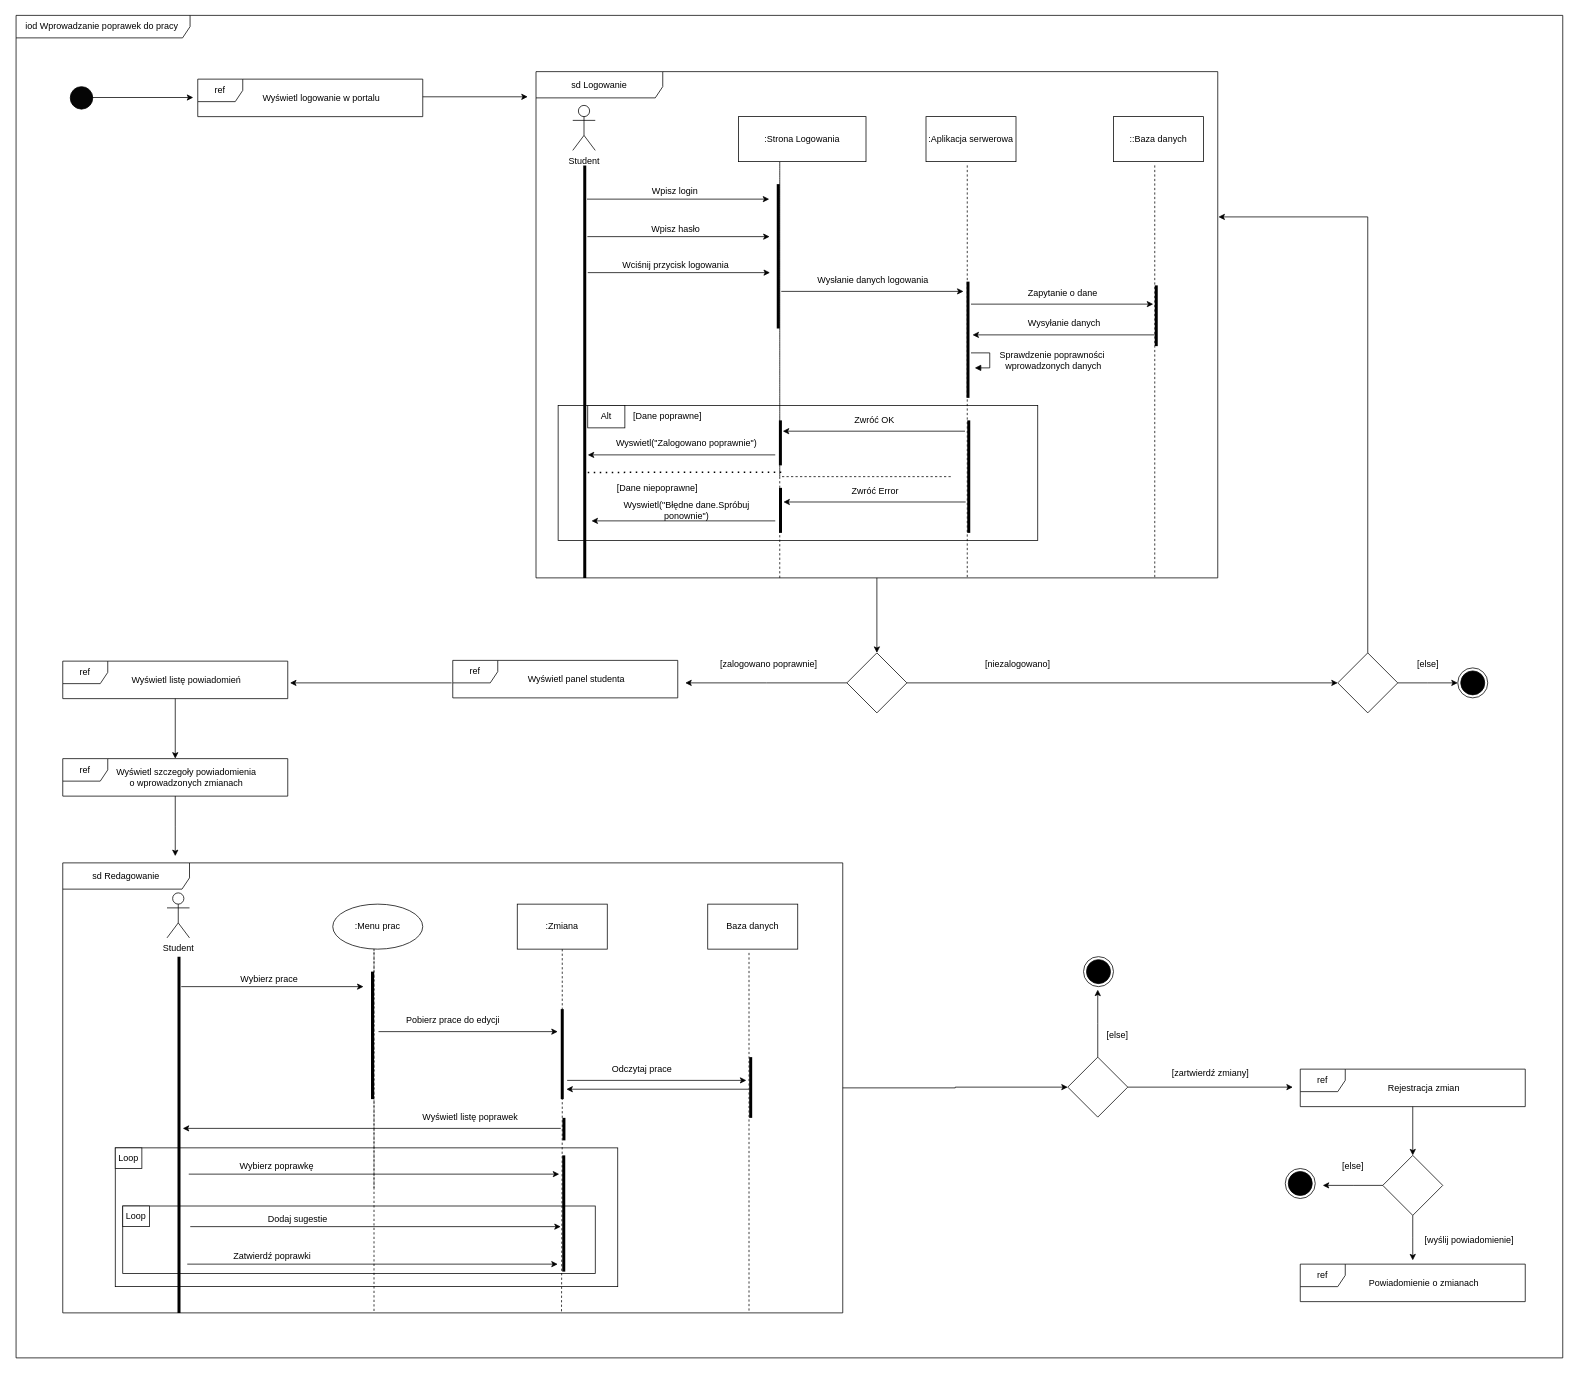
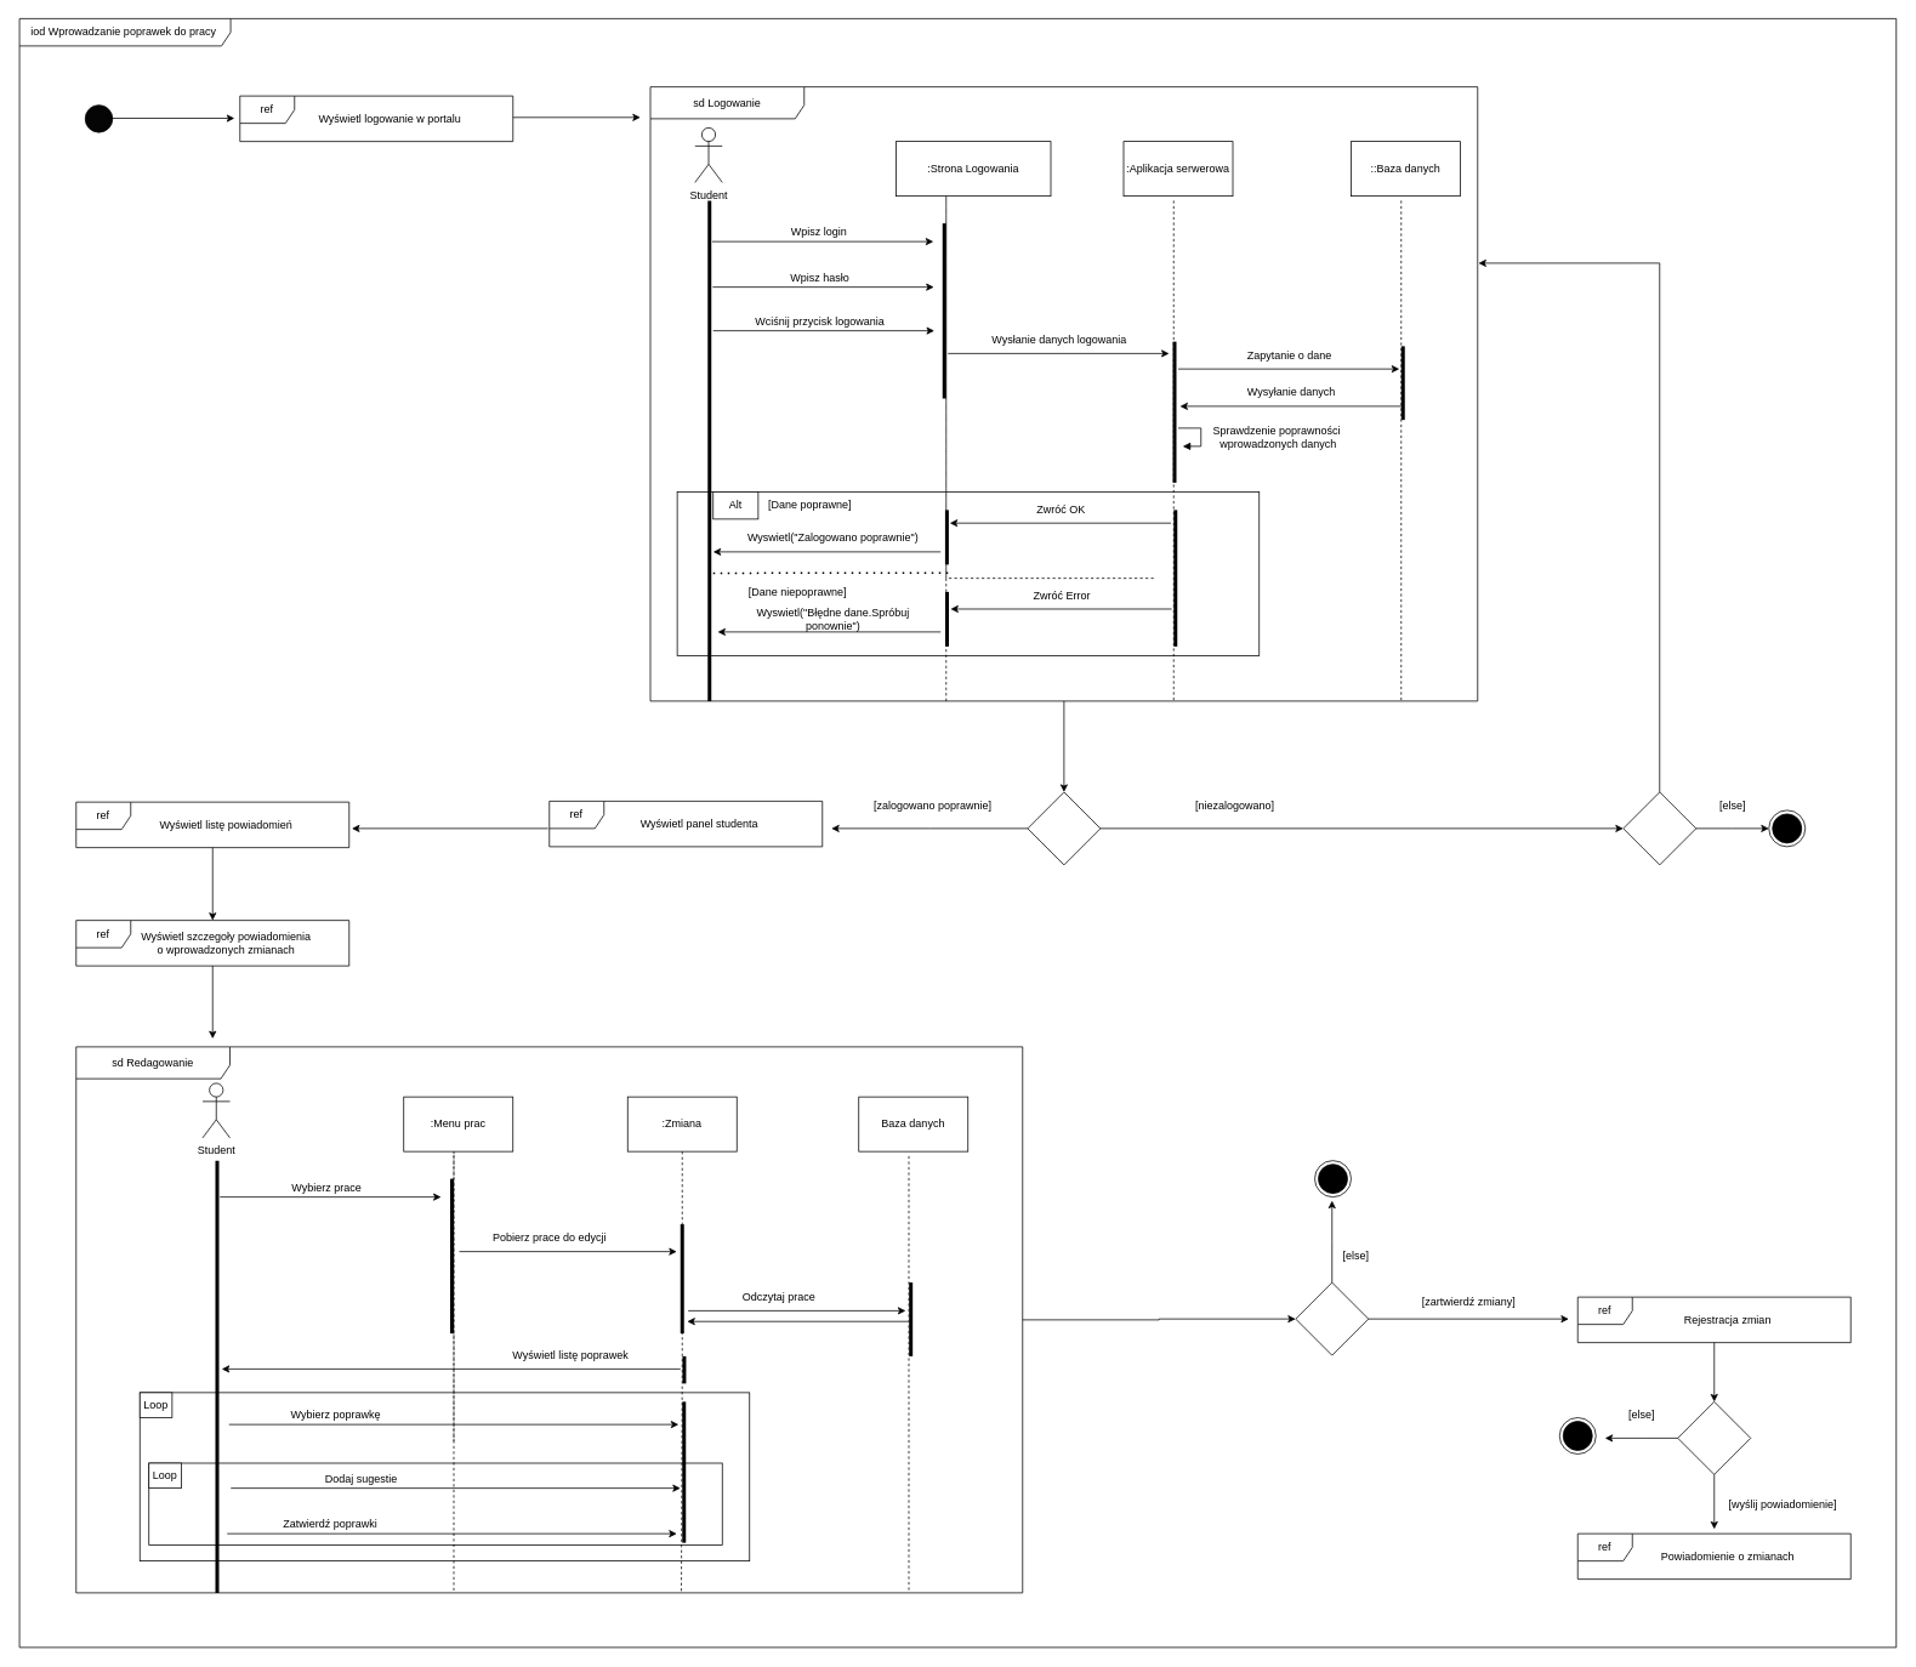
- <mxCell id="73" value=":Menu prac" style="ellipse;whiteSpace=wrap;html=1;" parent="1" vertex="1"><mxGeometry x="443" y="1205" width="120" height="60" as="geometry" /></mxCell>
+ <mxCell id="73" value=":Menu prac" style="rounded=0;whiteSpace=wrap;html=1;" parent="1" vertex="1"><mxGeometry x="443" y="1205" width="120" height="60" as="geometry" /></mxCell>
